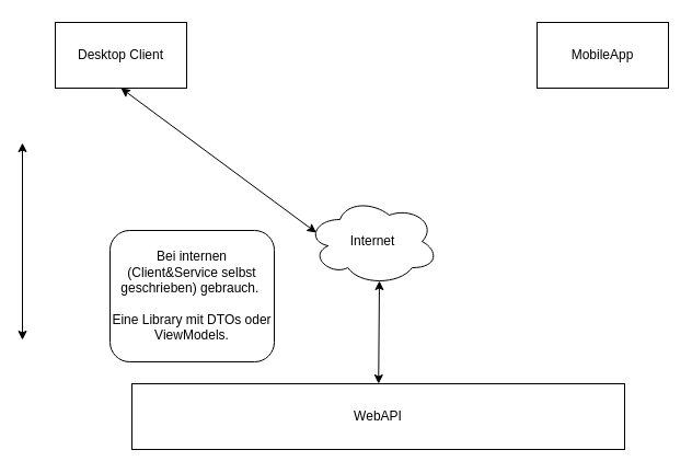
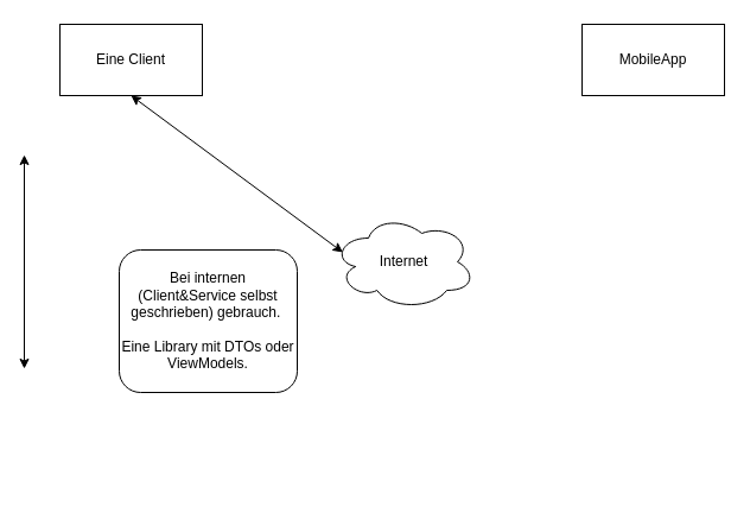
- <mxCell id="4" value="Desktop Client" style="rounded=0;whiteSpace=wrap;html=1;" vertex="1" parent="1"><mxGeometry x="50" y="20" width="120" height="60" as="geometry" /></mxCell>
+ <mxCell id="4" value="Eine Client" style="rounded=0;whiteSpace=wrap;html=1;" vertex="1" parent="1"><mxGeometry x="50" y="20" width="120" height="60" as="geometry" /></mxCell>
- <mxCell id="6" value="" style="endArrow=classic;startArrow=classic;html=1;exitX=0.55;exitY=0.95;exitDx=0;exitDy=0;exitPerimeter=0;" edge="1" parent="1" source="3" target="2"><mxGeometry width="50" height="50" relative="1" as="geometry"><mxPoint x="330" y="260" as="sourcePoint" /><mxPoint x="380" y="210" as="targetPoint" /></mxGeometry></mxCell>
- <mxCell id="2" value="WebAPI" style="rounded=0;whiteSpace=wrap;html=1;" vertex="1" parent="1"><mxGeometry x="120" y="350" width="450" height="60" as="geometry" /></mxCell>
